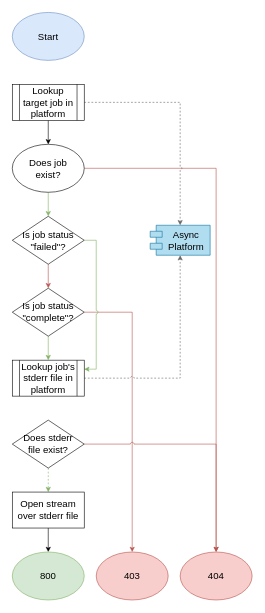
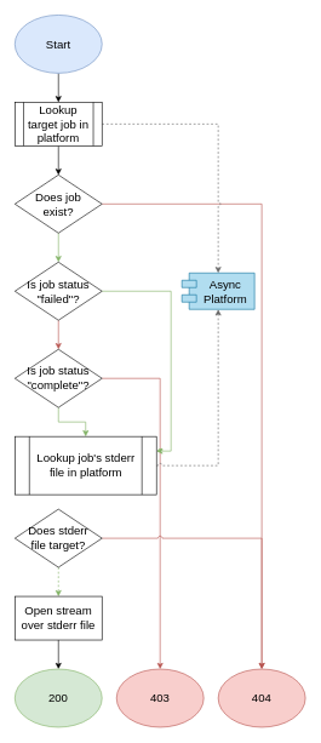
+ <mxCell id="4" style="edgeStyle=orthogonalEdgeStyle;rounded=0;jumpStyle=arc;orthogonalLoop=1;jettySize=auto;html=1;exitX=0.5;exitY=1;exitDx=0;exitDy=0;entryX=0.5;entryY=0;entryDx=0;entryDy=0;fontSize=16;" edge="1" parent="1" source="5" target="8"><mxGeometry relative="1" as="geometry" /></mxCell>
- <mxCell id="11" value="Does job&lt;br&gt;exist?" style="ellipse;whiteSpace=wrap;html=1;fontSize=16;" vertex="1" parent="1"><mxGeometry y="240" width="120" height="80" as="geometry" x="20" /></mxCell>
+ <mxCell id="11" value="Does job&lt;br&gt;exist?" style="rhombus;whiteSpace=wrap;html=1;fontSize=16;" vertex="1" parent="1"><mxGeometry y="240" width="120" height="80" as="geometry" x="20" /></mxCell>
- <mxCell id="18" value="Lookup job's stderr file in platform" style="shape=process;whiteSpace=wrap;html=1;backgroundOutline=1;fontSize=16;" vertex="1" parent="1"><mxGeometry y="600" width="120" height="60" as="geometry" x="20" /></mxCell>
+ <mxCell id="18" value="Lookup job's stderr file in platform" style="shape=process;whiteSpace=wrap;html=1;backgroundOutline=1;fontSize=16;" vertex="1" parent="1"><mxGeometry x="20" y="600" width="195" height="80" as="geometry" /></mxCell>
- <mxCell id="21" value="Does stderr&lt;br&gt;file exist?" style="rhombus;whiteSpace=wrap;html=1;fontSize=16;" vertex="1" parent="1"><mxGeometry y="700" width="120" height="80" as="geometry" x="20" /></mxCell>
+ <mxCell id="21" value="Does stderr&lt;br&gt;file target?" style="rhombus;whiteSpace=wrap;html=1;fontSize=16;" vertex="1" parent="1"><mxGeometry y="700" width="120" height="80" as="geometry" x="20" /></mxCell>
- <mxCell id="24" value="800" style="ellipse;whiteSpace=wrap;html=1;fontSize=16;fillColor=#d5e8d4;strokeColor=#82b366;" vertex="1" parent="1"><mxGeometry y="920" width="120" height="80" as="geometry" x="20" /></mxCell>
+ <mxCell id="24" value="200" style="ellipse;whiteSpace=wrap;html=1;fontSize=16;fillColor=#d5e8d4;strokeColor=#82b366;" vertex="1" parent="1"><mxGeometry y="920" width="120" height="80" as="geometry" x="20" /></mxCell>
